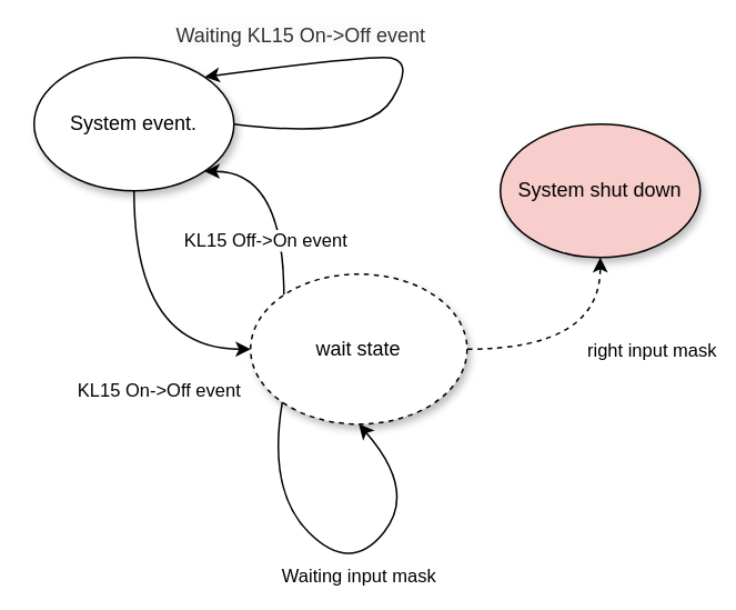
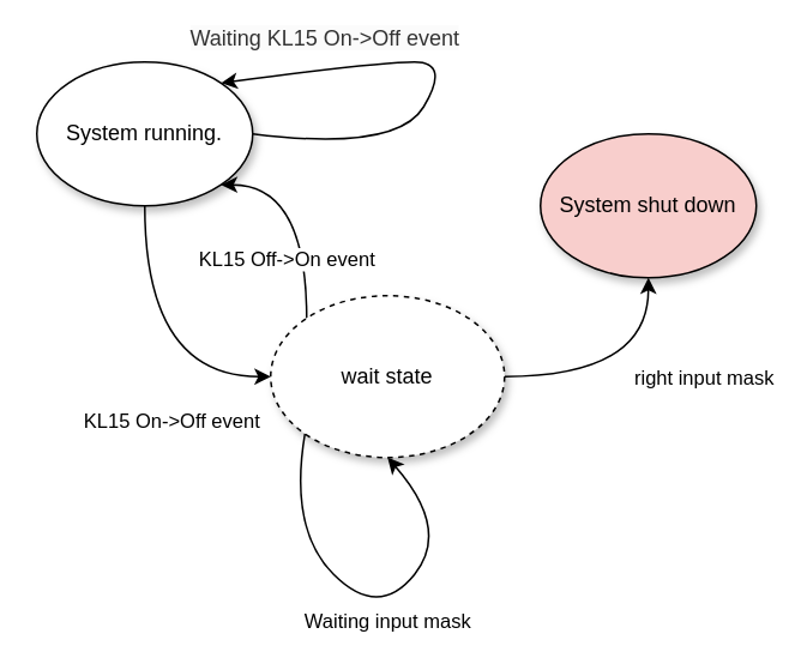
- <mxCell id="4" value="System event." style="ellipse;whiteSpace=wrap;html=1;shadow=1;" parent="1" vertex="1"><mxGeometry x="20" y="20" width="120" height="80" as="geometry" /></mxCell>
+ <mxCell id="4" value="System running." style="ellipse;whiteSpace=wrap;html=1;shadow=1;" parent="1" vertex="1"><mxGeometry x="20" y="20" width="120" height="80" as="geometry" /></mxCell>
- <mxCell id="6" style="edgeStyle=orthogonalEdgeStyle;orthogonalLoop=1;jettySize=auto;html=1;exitX=1;exitY=0.5;exitDx=0;exitDy=0;curved=1;entryX=0.5;entryY=1;entryDx=0;entryDy=0;dashed=1;" parent="1" source="10" target="11" edge="1"><mxGeometry relative="1" as="geometry"><mxPoint x="360" y="170" as="targetPoint" /></mxGeometry></mxCell>
+ <mxCell id="6" style="edgeStyle=orthogonalEdgeStyle;orthogonalLoop=1;jettySize=auto;html=1;exitX=1;exitY=0.5;exitDx=0;exitDy=0;curved=1;entryX=0.5;entryY=1;entryDx=0;entryDy=0;" parent="1" source="10" target="11" edge="1"><mxGeometry relative="1" as="geometry"><mxPoint x="360" y="170" as="targetPoint" /></mxGeometry></mxCell>
